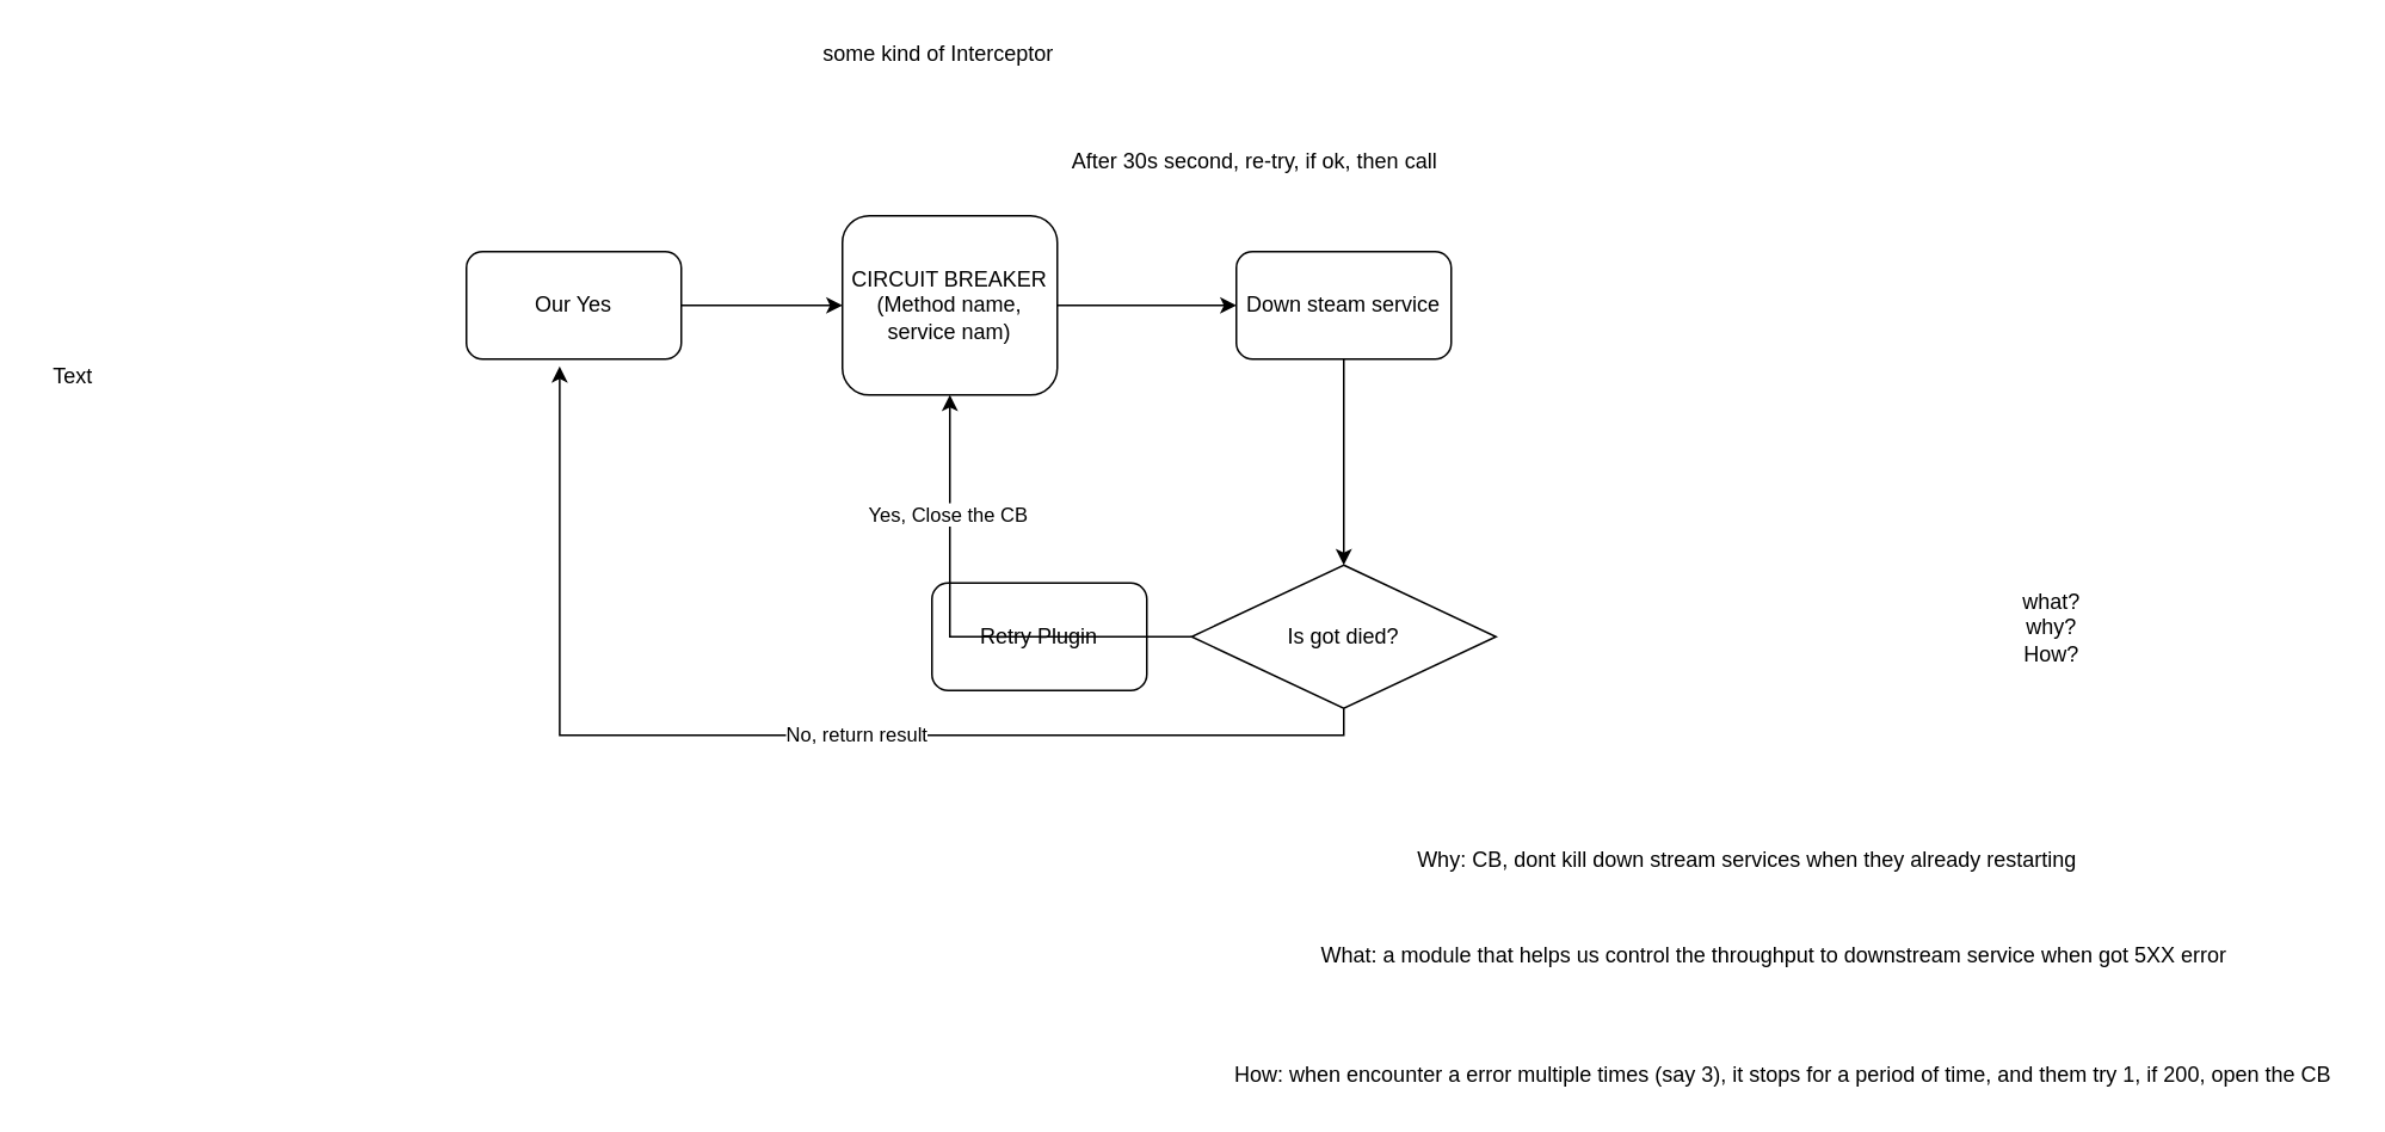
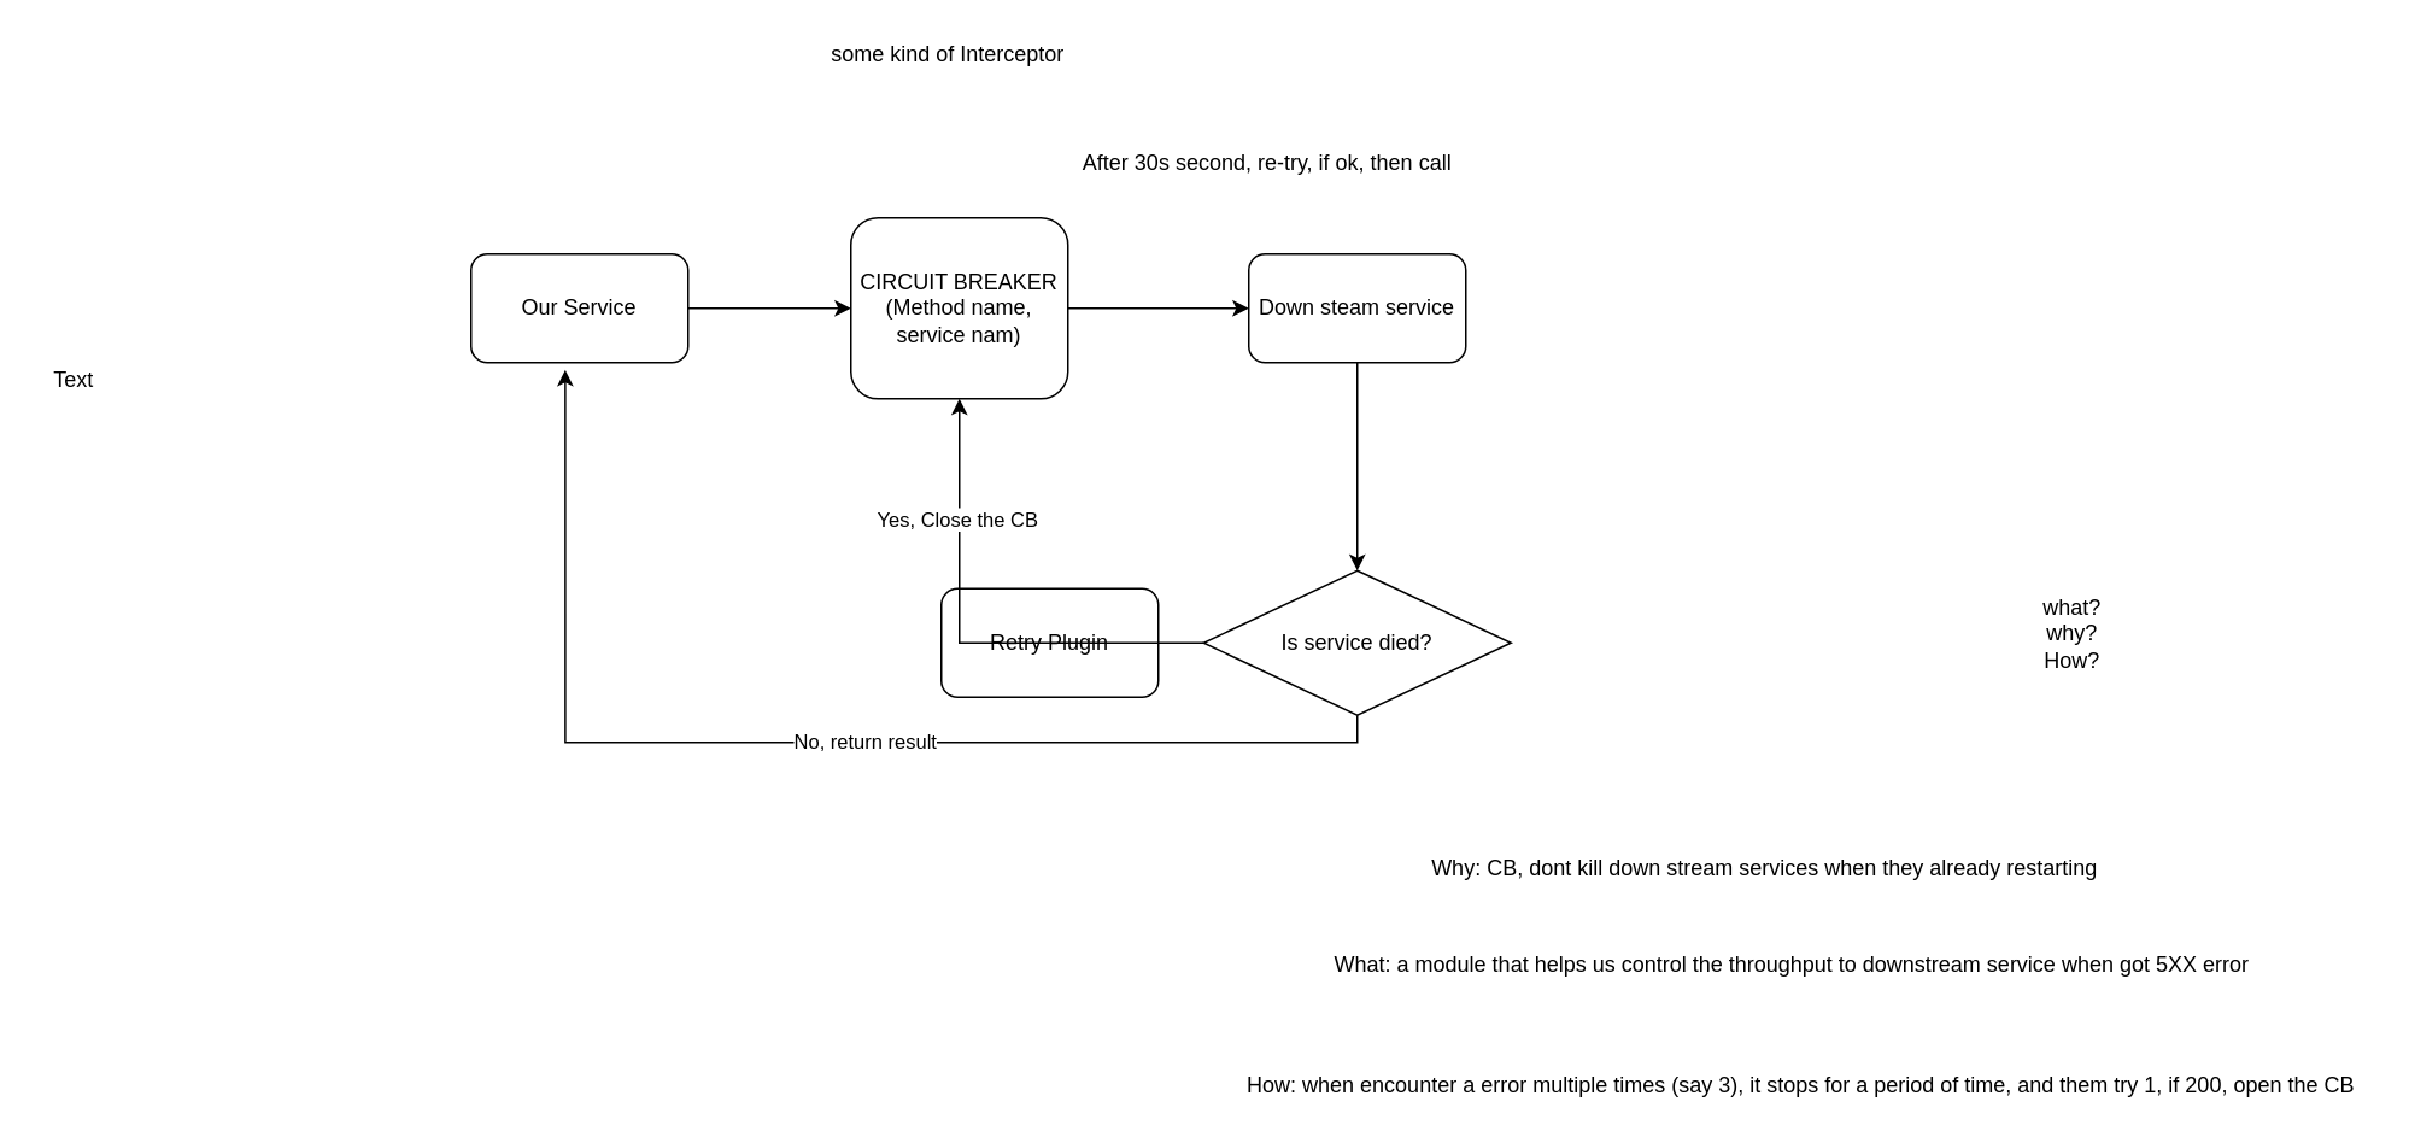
- <mxCell id="12" value="Our Yes" style="rounded=1;whiteSpace=wrap;html=1;" parent="1" vertex="1"><mxGeometry x="260" y="140" width="120" height="60" as="geometry" /></mxCell>
+ <mxCell id="12" value="Our Service" style="rounded=1;whiteSpace=wrap;html=1;" parent="1" vertex="1"><mxGeometry x="260" y="140" width="120" height="60" as="geometry" /></mxCell>
- <mxCell id="18" value="Is got died?" style="rhombus;whiteSpace=wrap;html=1;" parent="1" vertex="1"><mxGeometry x="665" y="315" width="170" height="80" as="geometry" /></mxCell>
+ <mxCell id="18" value="Is service died?" style="rhombus;whiteSpace=wrap;html=1;" parent="1" vertex="1"><mxGeometry x="665" y="315" width="170" height="80" as="geometry" /></mxCell>
